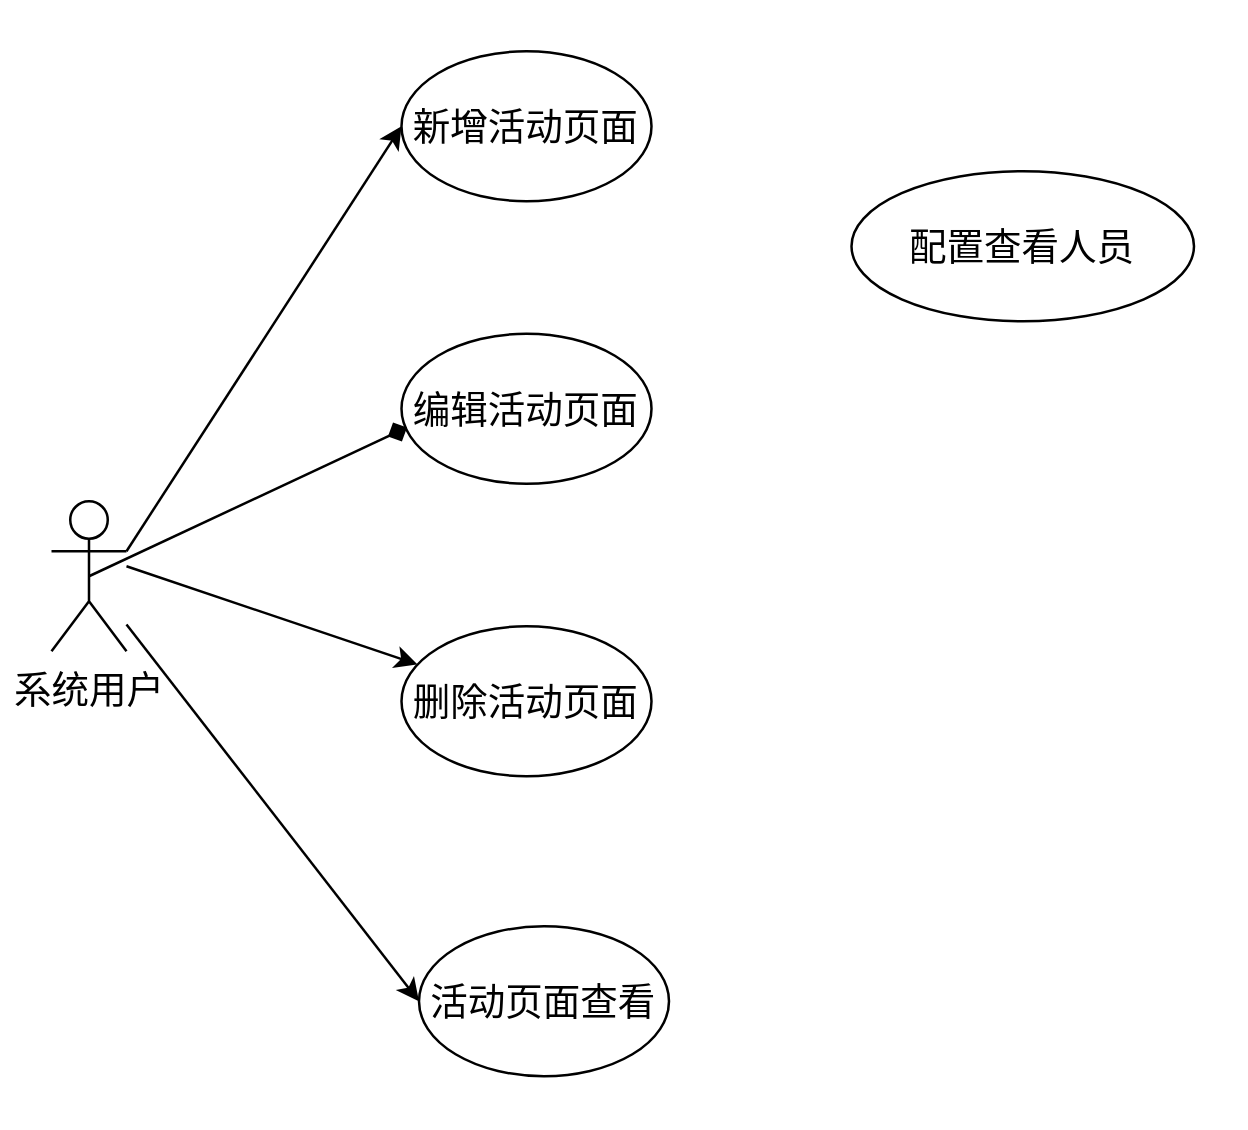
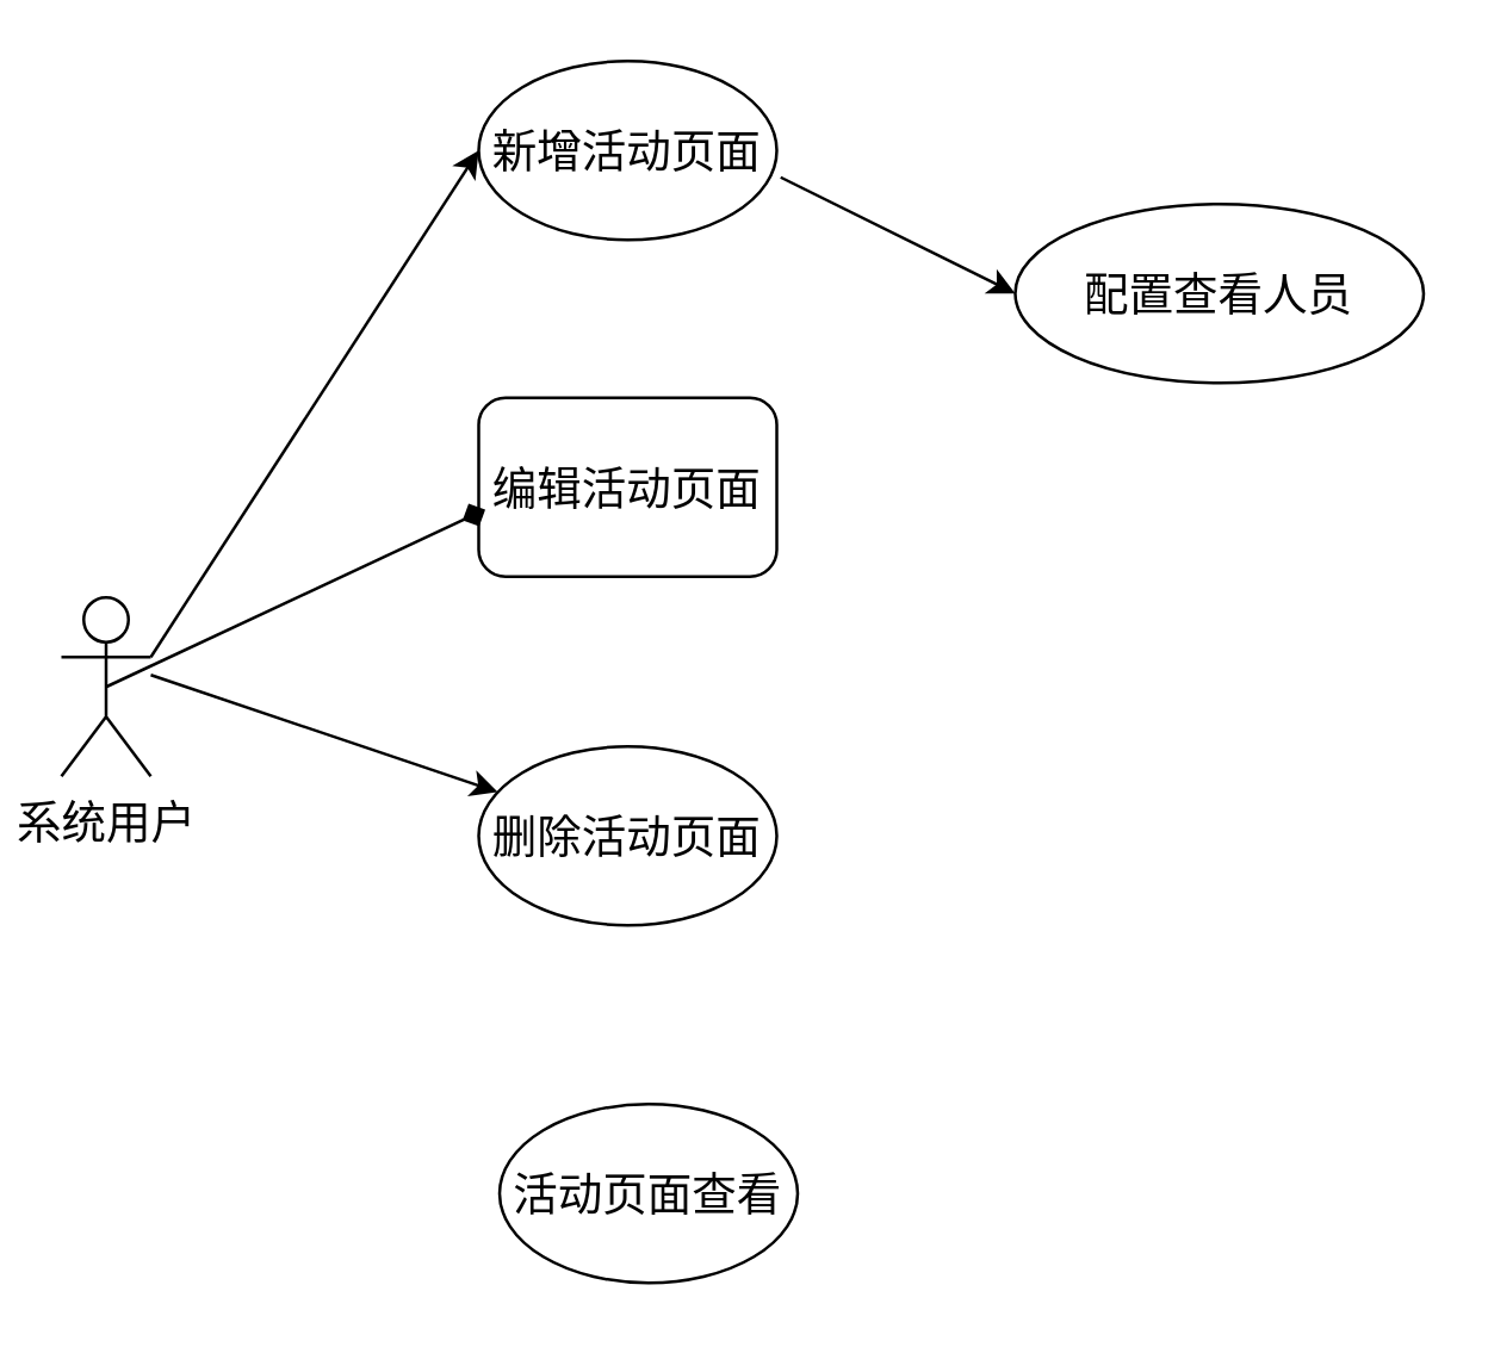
+ <mxCell id="9" value="" style="endArrow=classic;html=1;rounded=0;exitX=1.013;exitY=0.65;exitDx=0;exitDy=0;entryX=0;entryY=0.5;entryDx=0;entryDy=0;exitPerimeter=0;fontSize=15;" edge="1" parent="1" source="3" target="12"><mxGeometry width="50" height="50" relative="1" as="geometry"><mxPoint x="300" y="76" as="sourcePoint" /><mxPoint x="340" y="86" as="targetPoint" /></mxGeometry></mxCell>
- <mxCell id="4" value="编辑活动页面" style="ellipse;whiteSpace=wrap;html=1;fontSize=15;" vertex="1" parent="1"><mxGeometry x="160" y="133" width="100" height="60" as="geometry" /></mxCell>
+ <mxCell id="4" value="编辑活动页面" style="whiteSpace=wrap;html=1;fontSize=15;rounded=1;" vertex="1" parent="1"><mxGeometry x="160" y="133" width="100" height="60" as="geometry" /></mxCell>
- <mxCell id="11" value="" style="endArrow=classic;html=1;rounded=0;entryX=0;entryY=0.5;entryDx=0;entryDy=0;fontSize=15;" edge="1" parent="1" source="2" target="10"><mxGeometry width="50" height="50" relative="1" as="geometry"><mxPoint x="60" y="259" as="sourcePoint" /><mxPoint x="172" y="401" as="targetPoint" /></mxGeometry></mxCell>
